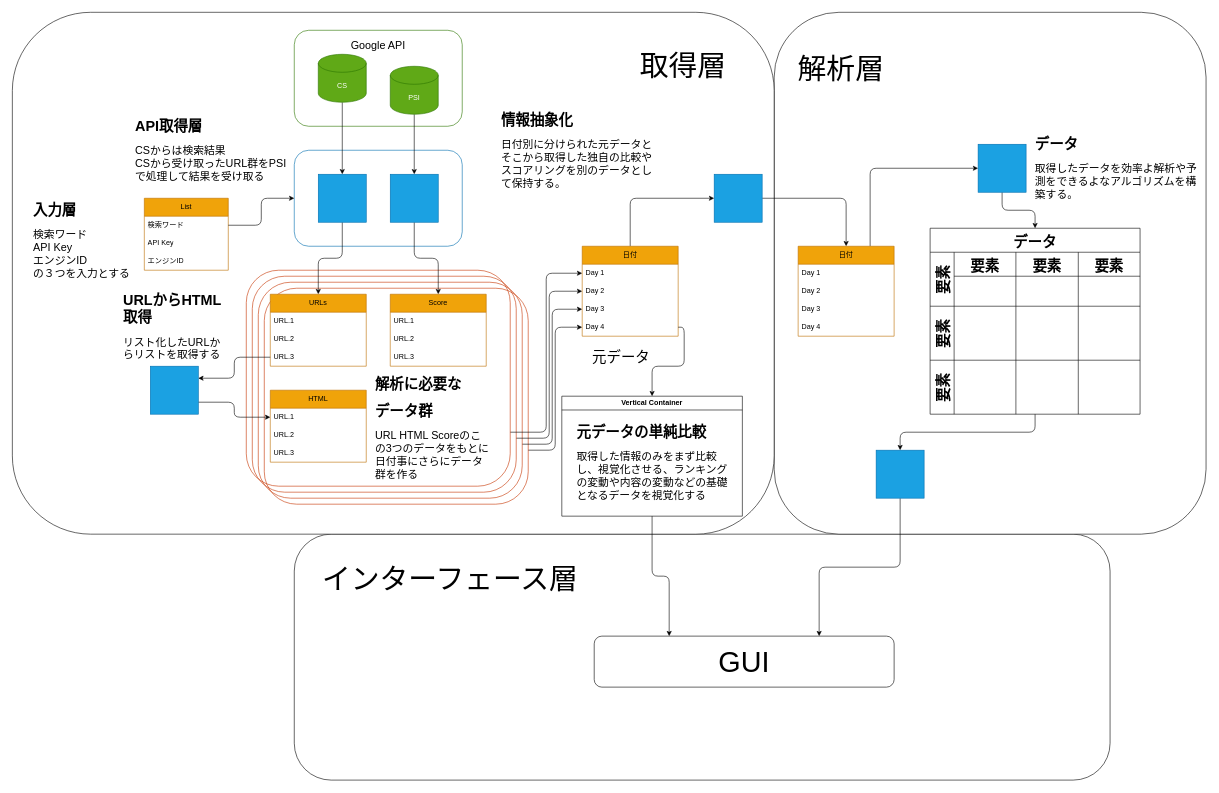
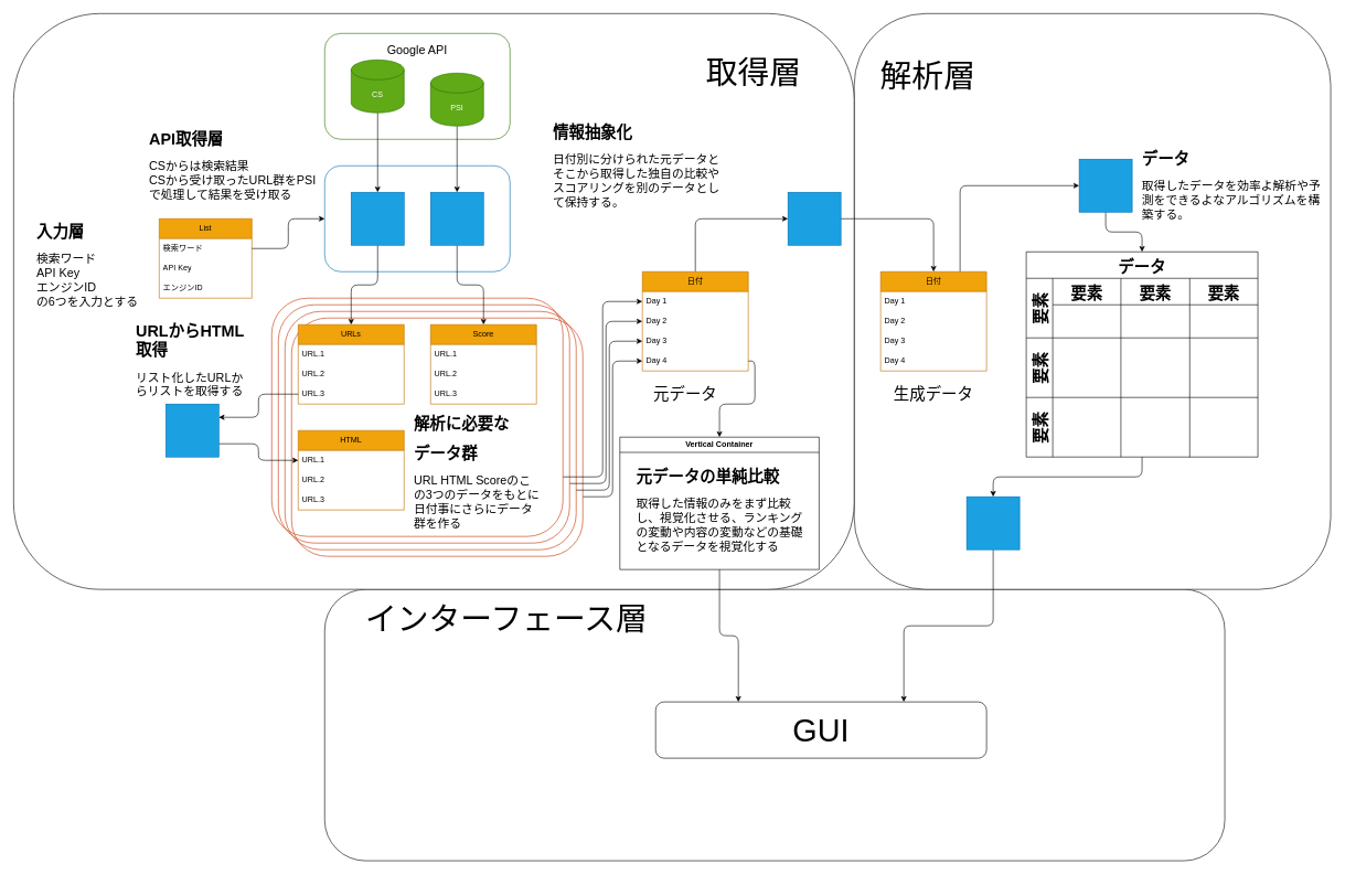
- <mxCell id="55" value="&lt;h1&gt;入力層&lt;/h1&gt;&lt;div style=&quot;font-size: 18px;&quot;&gt;&lt;font style=&quot;font-size: 18px;&quot;&gt;検索ワード&lt;/font&gt;&lt;/div&gt;&lt;div style=&quot;font-size: 18px;&quot;&gt;&lt;font style=&quot;font-size: 18px;&quot;&gt;API Key&lt;br&gt;エンジンID　&lt;/font&gt;&lt;/div&gt;&lt;div style=&quot;font-size: 18px;&quot;&gt;&lt;font style=&quot;font-size: 18px;&quot;&gt;の３つを入力とする&lt;/font&gt;&lt;/div&gt;" style="text;html=1;strokeColor=none;fillColor=none;spacing=5;spacingTop=-20;whiteSpace=wrap;overflow=hidden;rounded=0;" parent="1" vertex="1"><mxGeometry x="50" y="330" width="180" height="140" as="geometry" /></mxCell>
+ <mxCell id="55" value="&lt;h1&gt;入力層&lt;/h1&gt;&lt;div style=&quot;font-size: 18px;&quot;&gt;&lt;font style=&quot;font-size: 18px;&quot;&gt;検索ワード&lt;/font&gt;&lt;/div&gt;&lt;div style=&quot;font-size: 18px;&quot;&gt;&lt;font style=&quot;font-size: 18px;&quot;&gt;API Key&lt;br&gt;エンジンID　&lt;/font&gt;&lt;/div&gt;&lt;div style=&quot;font-size: 18px;&quot;&gt;&lt;font style=&quot;font-size: 18px;&quot;&gt;の6つを入力とする&lt;/font&gt;&lt;/div&gt;" style="text;html=1;strokeColor=none;fillColor=none;spacing=5;spacingTop=-20;whiteSpace=wrap;overflow=hidden;rounded=0;" parent="1" vertex="1"><mxGeometry x="50" y="330" width="180" height="140" as="geometry" /></mxCell>
+ <mxCell id="64" value="&lt;font style=&quot;font-size: 24px;&quot;&gt;生成データ&lt;/font&gt;" style="text;html=1;strokeColor=none;fillColor=none;align=center;verticalAlign=middle;whiteSpace=wrap;rounded=0;" parent="1" vertex="1"><mxGeometry x="1340" y="580" width="140" height="30" as="geometry" /></mxCell>
- <mxCell id="88" value="インターフェース層" style="text;html=1;strokeColor=none;fillColor=none;align=center;verticalAlign=middle;whiteSpace=wrap;rounded=0;fontSize=48;" parent="1" vertex="1"><mxGeometry x="515" y="950" width="470" height="30" as="geometry" /></mxCell>
+ <mxCell id="88" value="インターフェース層" style="text;html=1;strokeColor=none;fillColor=none;align=center;verticalAlign=middle;whiteSpace=wrap;rounded=0;fontSize=48;" parent="1" vertex="1"><mxGeometry x="530" y="920" width="470" height="30" as="geometry" /></mxCell>
